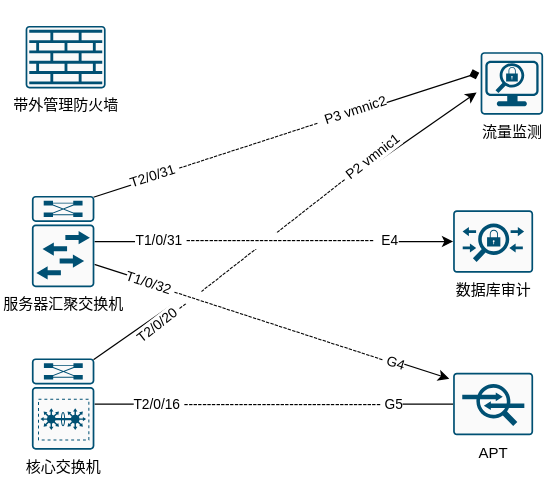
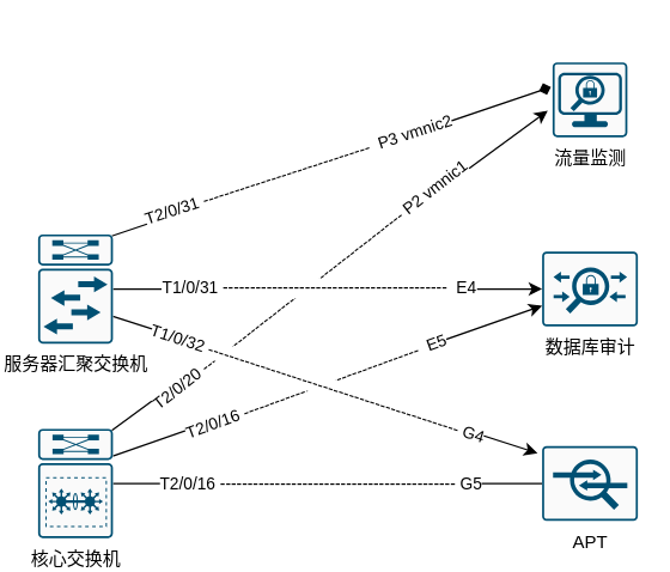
- <mxCell id="18" value="带外管理防火墙" style="points=[[0.015,0.015,0],[0.985,0.015,0],[0.985,0.985,0],[0.015,0.985,0],[0.25,0,0],[0.5,0,0],[0.75,0,0],[1,0.25,0],[1,0.5,0],[1,0.75,0],[0.75,1,0],[0.5,1,0],[0.25,1,0],[0,0.75,0],[0,0.5,0],[0,0.25,0]];verticalLabelPosition=bottom;html=1;verticalAlign=top;aspect=fixed;align=center;pointerEvents=1;shape=mxgraph.cisco19.rect;prIcon=firewall;fillColor=#FAFAFA;strokeColor=#005073;" vertex="1" parent="1"><mxGeometry x="20" y="20" width="64" height="50" as="geometry" /></mxCell>
- <mxCell id="19" value="流量监测" style="points=[[0.015,0.015,0],[0.985,0.015,0],[0.985,0.985,0],[0.015,0.985,0],[0.25,0,0],[0.5,0,0],[0.75,0,0],[1,0.25,0],[1,0.5,0],[1,0.75,0],[0.75,1,0],[0.5,1,0],[0.25,1,0],[0,0.75,0],[0,0.5,0],[0,0.25,0]];verticalLabelPosition=bottom;html=1;verticalAlign=top;aspect=fixed;align=center;pointerEvents=1;shape=mxgraph.cisco19.rect;prIcon=security_management;fillColor=#FAFAFA;strokeColor=#005073;" vertex="1" parent="1"><mxGeometry x="384" y="41" width="50" height="50" as="geometry" /></mxCell>
+ <mxCell id="19" value="流量监测" style="points=[[0.015,0.015,0],[0.985,0.015,0],[0.985,0.985,0],[0.015,0.985,0],[0.25,0,0],[0.5,0,0],[0.75,0,0],[1,0.25,0],[1,0.5,0],[1,0.75,0],[0.75,1,0],[0.5,1,0],[0.25,1,0],[0,0.75,0],[0,0.5,0],[0,0.25,0]];verticalLabelPosition=bottom;html=1;verticalAlign=top;aspect=fixed;align=center;pointerEvents=1;shape=mxgraph.cisco19.rect;prIcon=security_management;fillColor=#FAFAFA;strokeColor=#005073;" vertex="1" parent="1"><mxGeometry x="369" y="41" width="50" height="50" as="geometry" /></mxCell>
+ <mxCell id="6" style="edgeStyle=none;rounded=0;orthogonalLoop=1;jettySize=auto;html=1;exitX=1;exitY=0.25;exitDx=0;exitDy=0;exitPerimeter=0;" edge="1" parent="1" source="8" target="16"><mxGeometry relative="1" as="geometry" /></mxCell>
+ <mxCell id="7" value="T2/0/16 ----------------------------------&amp;nbsp; E5" style="edgeLabel;html=1;align=center;verticalAlign=middle;resizable=0;points=[];rotation=-20;" vertex="1" connectable="0" parent="6"><mxGeometry x="-0.058" y="-1" relative="1" as="geometry"><mxPoint as="offset" /></mxGeometry></mxCell>
